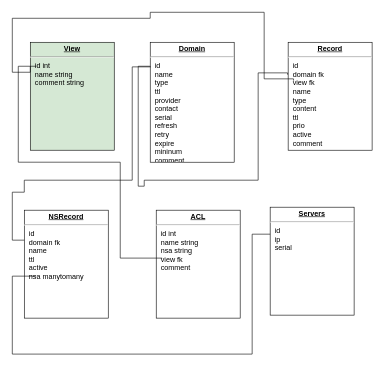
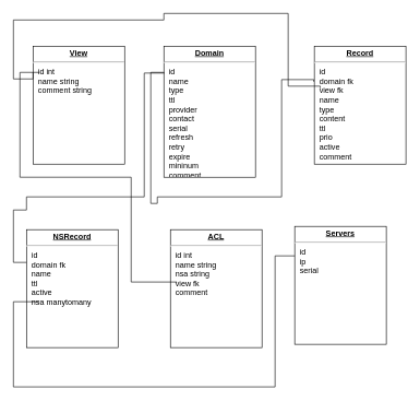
- <mxCell id="2" value="&lt;p style=&quot;margin: 0px ; margin-top: 4px ; text-align: center ; text-decoration: underline&quot;&gt;&lt;b&gt;View&lt;/b&gt;&lt;/p&gt;&lt;hr&gt;&lt;p style=&quot;margin: 0px ; margin-left: 8px&quot;&gt;id int&lt;/p&gt;&lt;p style=&quot;margin: 0px ; margin-left: 8px&quot;&gt;name string&lt;/p&gt;&lt;p style=&quot;margin: 0px ; margin-left: 8px&quot;&gt;comment string&lt;/p&gt;" style="verticalAlign=top;align=left;overflow=fill;fontSize=12;fontFamily=Helvetica;html=1;rounded=0;shadow=0;comic=0;labelBackgroundColor=none;strokeWidth=1;fillColor=#d5e8d4;" parent="1" vertex="1"><mxGeometry x="50" y="70" width="140" height="180" as="geometry" /></mxCell>
+ <mxCell id="2" value="&lt;p style=&quot;margin: 0px ; margin-top: 4px ; text-align: center ; text-decoration: underline&quot;&gt;&lt;b&gt;View&lt;/b&gt;&lt;/p&gt;&lt;hr&gt;&lt;p style=&quot;margin: 0px ; margin-left: 8px&quot;&gt;id int&lt;/p&gt;&lt;p style=&quot;margin: 0px ; margin-left: 8px&quot;&gt;name string&lt;/p&gt;&lt;p style=&quot;margin: 0px ; margin-left: 8px&quot;&gt;comment string&lt;/p&gt;" style="verticalAlign=top;align=left;overflow=fill;fontSize=12;fontFamily=Helvetica;html=1;rounded=0;shadow=0;comic=0;labelBackgroundColor=none;strokeWidth=1" parent="1" vertex="1"><mxGeometry x="50" y="70" width="140" height="180" as="geometry" /></mxCell>
